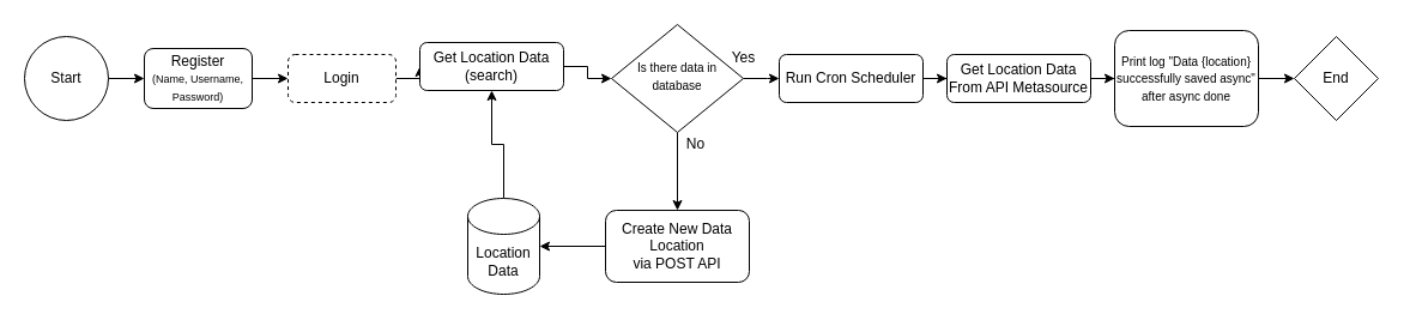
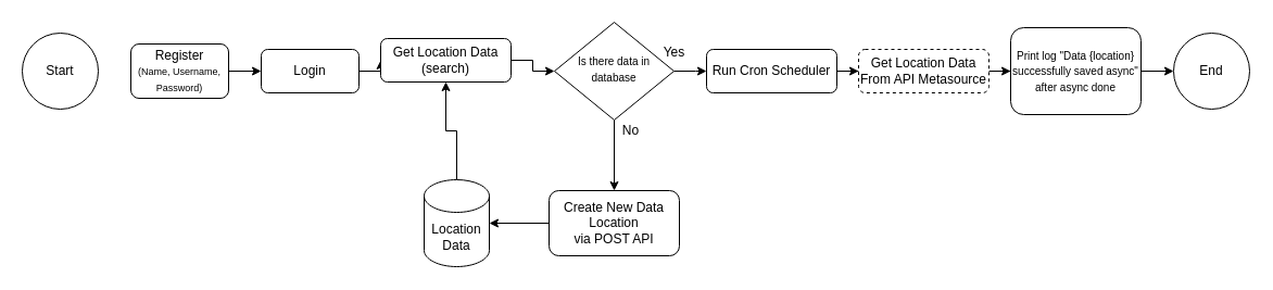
- <mxCell id="8" style="edgeStyle=orthogonalEdgeStyle;rounded=0;orthogonalLoop=1;jettySize=auto;html=1;entryX=0;entryY=0.5;entryDx=0;entryDy=0;" parent="1" source="9" target="11" edge="1"><mxGeometry relative="1" as="geometry"><mxPoint x="200" y="95" as="targetPoint" /></mxGeometry></mxCell>
- <mxCell id="3" value="Login" style="rounded=1;whiteSpace=wrap;html=1;fontSize=12;glass=0;strokeWidth=1;shadow=0;dashed=1;" parent="1" vertex="1"><mxGeometry x="240" y="45" width="90" height="40" as="geometry" /></mxCell>
+ <mxCell id="3" value="Login" style="rounded=1;whiteSpace=wrap;html=1;fontSize=12;glass=0;strokeWidth=1;shadow=0;" parent="1" vertex="1"><mxGeometry x="240" y="45" width="90" height="40" as="geometry" /></mxCell>
- <mxCell id="22" value="Get Location Data From API Metasource" style="rounded=1;whiteSpace=wrap;html=1;fontSize=12;glass=0;strokeWidth=1;shadow=0;" parent="1" vertex="1"><mxGeometry x="790" y="45" width="120" height="40" as="geometry" /></mxCell>
+ <mxCell id="22" value="Get Location Data From API Metasource" style="rounded=1;whiteSpace=wrap;html=1;fontSize=12;glass=0;strokeWidth=1;shadow=0;dashed=1;" parent="1" vertex="1"><mxGeometry x="790" y="45" width="120" height="40" as="geometry" /></mxCell>
- <mxCell id="25" value="End" style="rhombus;whiteSpace=wrap;html=1;aspect=fixed;" parent="1" vertex="1"><mxGeometry x="1080" y="30" width="70" height="70" as="geometry" /></mxCell>
+ <mxCell id="25" value="End" style="ellipse;whiteSpace=wrap;html=1;aspect=fixed;" parent="1" vertex="1"><mxGeometry x="1080" y="30" width="70" height="70" as="geometry" /></mxCell>
